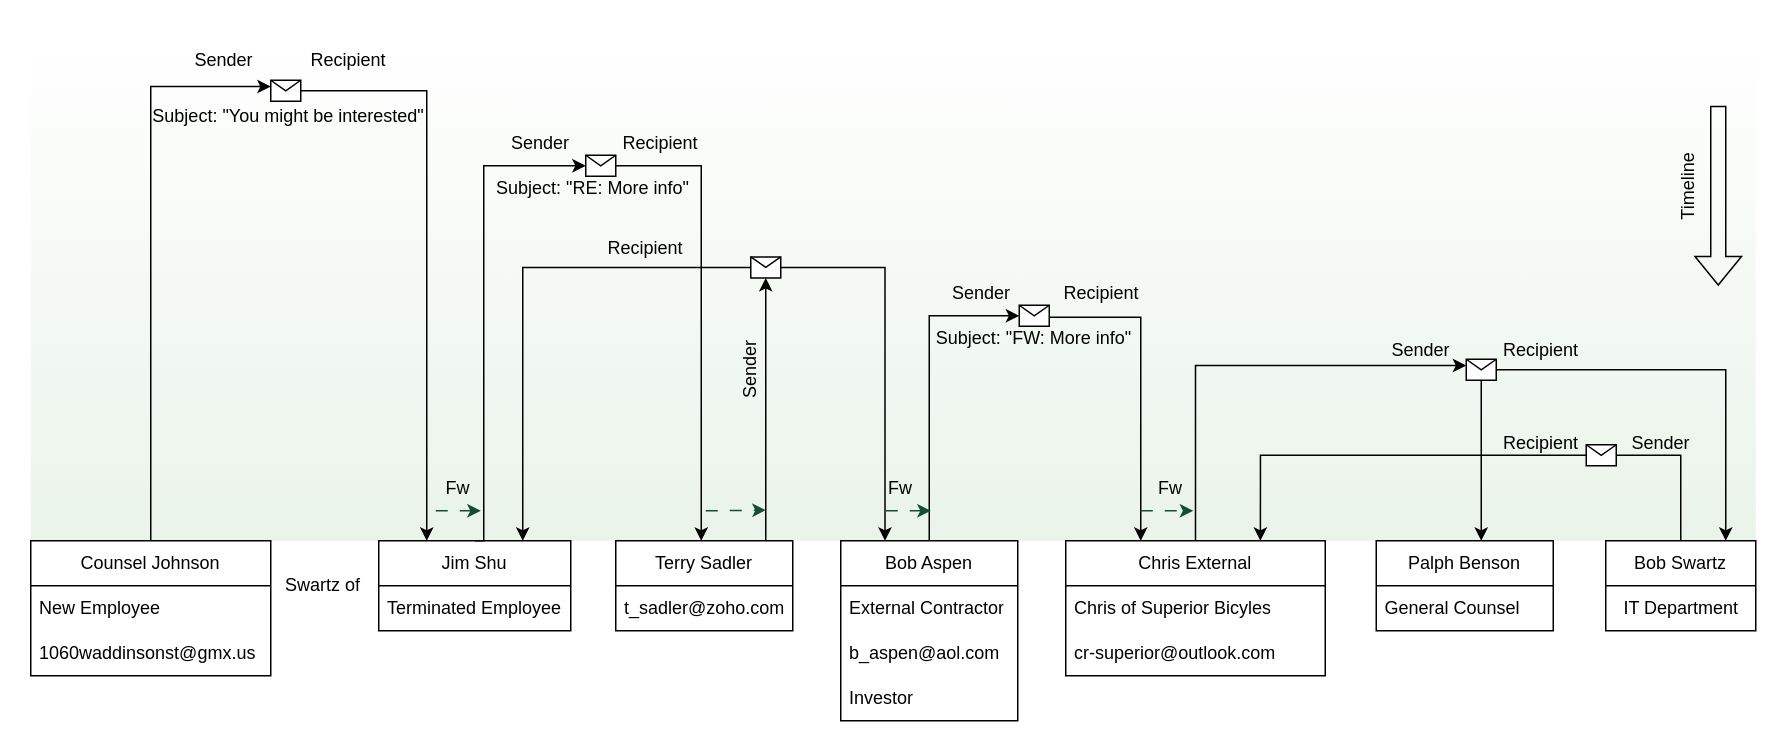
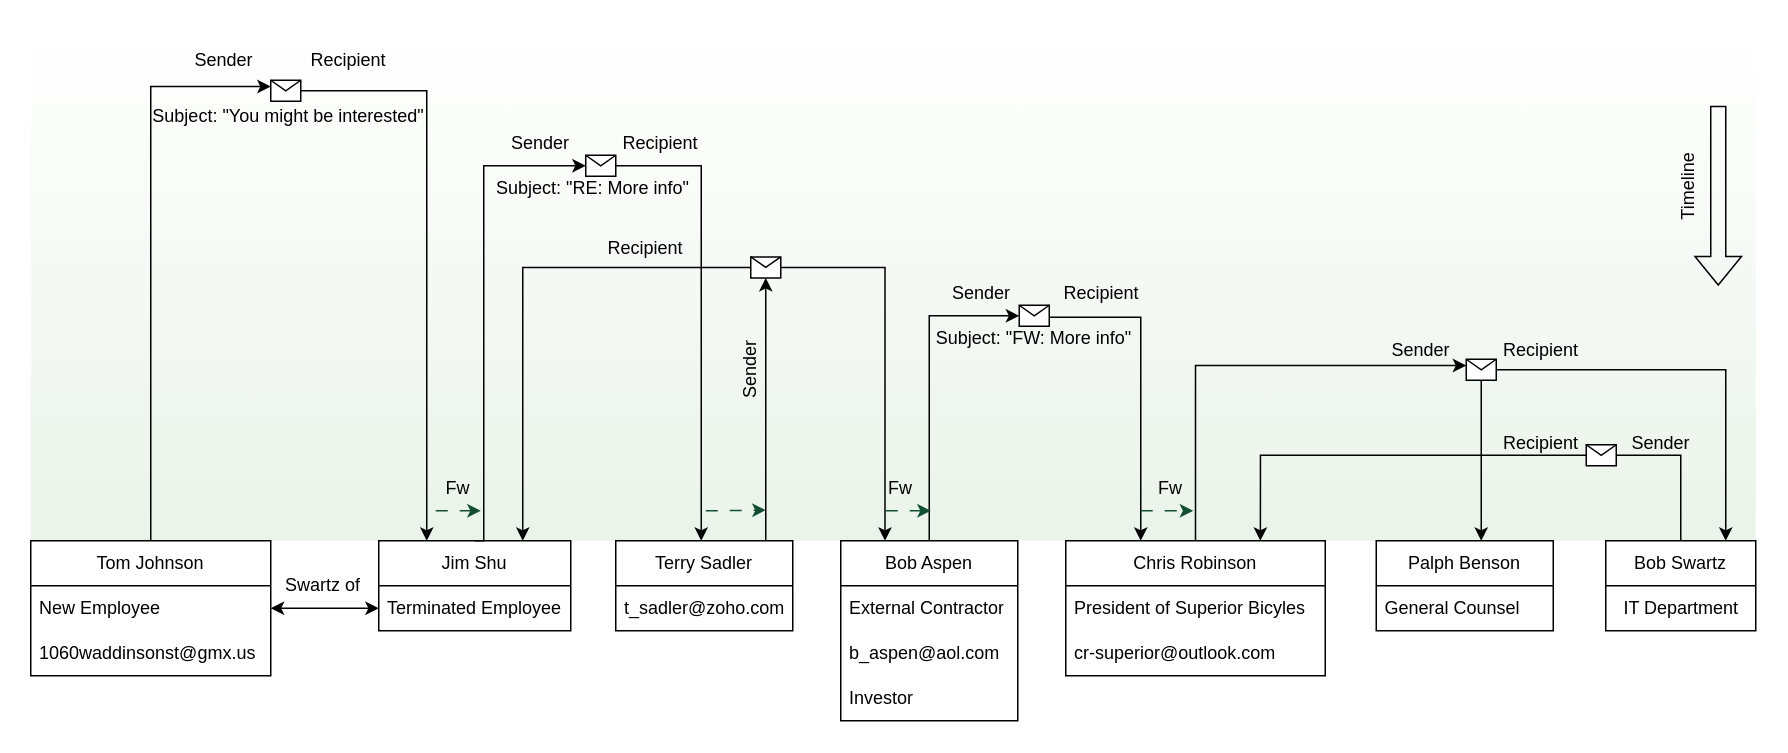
- <mxCell id="4" value="Counsel Johnson" style="swimlane;fontStyle=0;childLayout=stackLayout;horizontal=1;startSize=30;horizontalStack=0;resizeParent=1;resizeParentMax=0;resizeLast=0;collapsible=1;marginBottom=0;whiteSpace=wrap;html=1;" parent="1" vertex="1"><mxGeometry x="20" y="360" width="160" height="90" as="geometry" /></mxCell>
+ <mxCell id="4" value="Tom Johnson" style="swimlane;fontStyle=0;childLayout=stackLayout;horizontal=1;startSize=30;horizontalStack=0;resizeParent=1;resizeParentMax=0;resizeLast=0;collapsible=1;marginBottom=0;whiteSpace=wrap;html=1;" parent="1" vertex="1"><mxGeometry x="20" y="360" width="160" height="90" as="geometry" /></mxCell>
- <mxCell id="11" value="Chris External" style="swimlane;fontStyle=0;childLayout=stackLayout;horizontal=1;startSize=30;horizontalStack=0;resizeParent=1;resizeParentMax=0;resizeLast=0;collapsible=1;marginBottom=0;whiteSpace=wrap;html=1;" parent="1" vertex="1"><mxGeometry x="710" y="360" width="173" height="90" as="geometry" /></mxCell>
+ <mxCell id="11" value="Chris Robinson" style="swimlane;fontStyle=0;childLayout=stackLayout;horizontal=1;startSize=30;horizontalStack=0;resizeParent=1;resizeParentMax=0;resizeLast=0;collapsible=1;marginBottom=0;whiteSpace=wrap;html=1;" parent="1" vertex="1"><mxGeometry x="710" y="360" width="173" height="90" as="geometry" /></mxCell>
+ <mxCell id="71" style="edgeStyle=orthogonalEdgeStyle;rounded=0;orthogonalLoop=1;jettySize=auto;html=1;entryX=1;entryY=0.5;entryDx=0;entryDy=0;startArrow=classic;startFill=1;" edge="1" parent="1" source="8" target="5"><mxGeometry relative="1" as="geometry" /></mxCell>
- <mxCell id="12" value="Chris of Superior Bicyles" style="text;strokeColor=none;fillColor=none;align=left;verticalAlign=middle;spacingLeft=4;spacingRight=4;overflow=hidden;points=[[0,0.5],[1,0.5]];portConstraint=eastwest;rotatable=0;whiteSpace=wrap;html=1;" parent="11" vertex="1"><mxGeometry y="30" width="173" height="30" as="geometry" /></mxCell>
+ <mxCell id="12" value="President of Superior Bicyles" style="text;strokeColor=none;fillColor=none;align=left;verticalAlign=middle;spacingLeft=4;spacingRight=4;overflow=hidden;points=[[0,0.5],[1,0.5]];portConstraint=eastwest;rotatable=0;whiteSpace=wrap;html=1;" parent="11" vertex="1"><mxGeometry y="30" width="173" height="30" as="geometry" /></mxCell>
